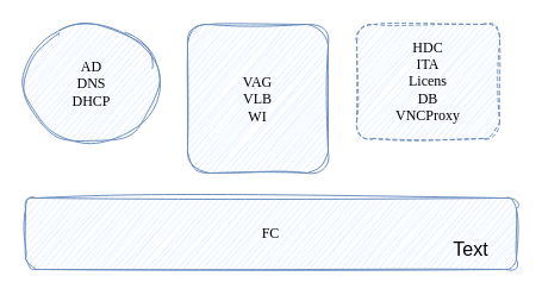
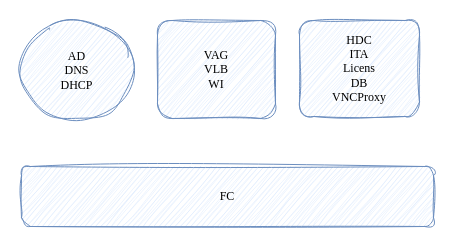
- <mxCell id="5" value="HDC&lt;div&gt;ITA&lt;/div&gt;&lt;div&gt;Licens&lt;/div&gt;&lt;div&gt;DB&lt;/div&gt;&lt;div&gt;VNCProxy&lt;/div&gt;" style="rounded=1;whiteSpace=wrap;html=1;sketch=1;curveFitting=1;jiggle=2;fillColor=#dae8fc;strokeColor=#6c8ebf;fontFamily=Comic Sans MS;dashed=1;" vertex="1" parent="1"><mxGeometry x="299" y="20" width="120" height="96" as="geometry" /></mxCell>
+ <mxCell id="5" value="HDC&lt;div&gt;ITA&lt;/div&gt;&lt;div&gt;Licens&lt;/div&gt;&lt;div&gt;DB&lt;/div&gt;&lt;div&gt;VNCProxy&lt;/div&gt;" style="rounded=1;whiteSpace=wrap;html=1;sketch=1;curveFitting=1;jiggle=2;fillColor=#dae8fc;strokeColor=#6c8ebf;fontFamily=Comic Sans MS;" vertex="1" parent="1"><mxGeometry x="299" y="20" width="120" height="96" as="geometry" /></mxCell>
- <mxCell id="4" value="VAG&lt;div&gt;VLB&lt;br&gt;WI&lt;/div&gt;" style="rounded=1;whiteSpace=wrap;html=1;sketch=1;curveFitting=1;jiggle=2;fillColor=#dae8fc;strokeColor=#6c8ebf;fontFamily=Comic Sans MS;" vertex="1" parent="1"><mxGeometry x="157" y="20" width="118" height="125" as="geometry" /></mxCell>
+ <mxCell id="4" value="VAG&lt;div&gt;VLB&lt;br&gt;WI&lt;/div&gt;" style="rounded=1;whiteSpace=wrap;html=1;sketch=1;curveFitting=1;jiggle=2;fillColor=#dae8fc;strokeColor=#6c8ebf;fontFamily=Comic Sans MS;" vertex="1" parent="1"><mxGeometry x="157" y="20" width="118" height="98" as="geometry" /></mxCell>
- <mxCell id="7" value="Text" style="text;strokeColor=none;fillColor=none;html=1;align=center;verticalAlign=middle;whiteSpace=wrap;rounded=0;fontSize=16;" vertex="1" parent="1"><mxGeometry x="365" y="194" width="60" height="30" as="geometry" /></mxCell>
